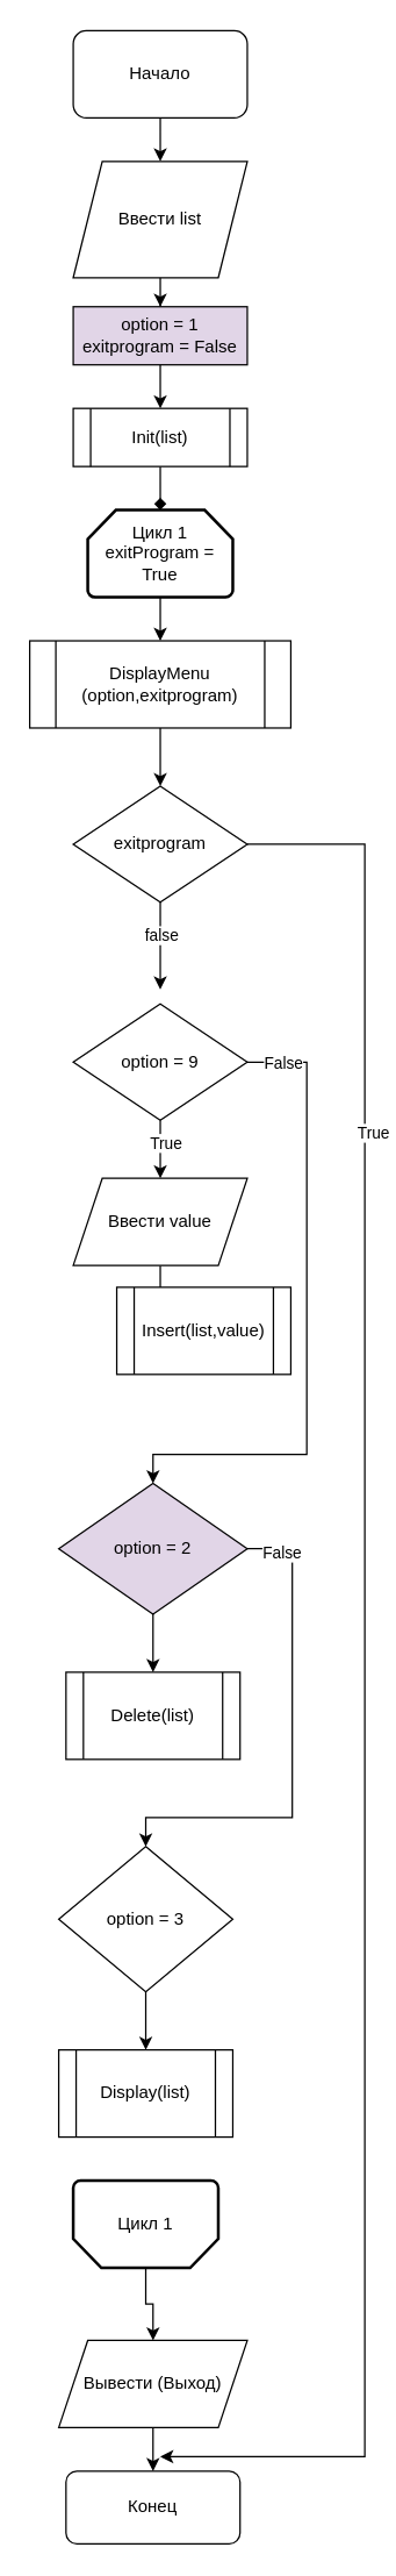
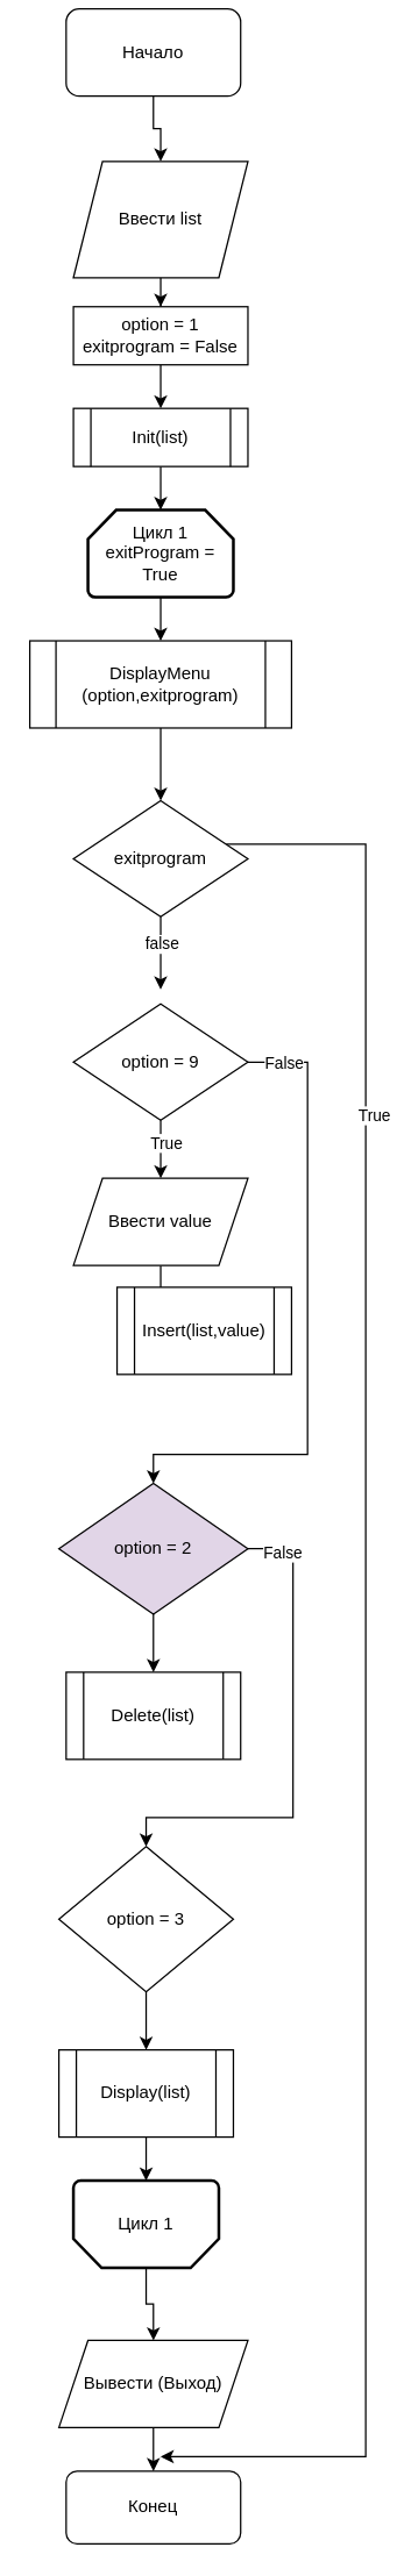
- <mxCell id="3" value="Начало" style="rounded=1;whiteSpace=wrap;html=1;" vertex="1" parent="1"><mxGeometry x="50" y="20" width="120" height="60" as="geometry" /></mxCell>
+ <mxCell id="3" value="Начало" style="rounded=1;whiteSpace=wrap;html=1;" vertex="1" parent="1"><mxGeometry x="45" y="5" width="120" height="60" as="geometry" /></mxCell>
- <mxCell id="7" value="option = 1&lt;div&gt;exitprogram = False&lt;/div&gt;" style="rounded=0;whiteSpace=wrap;html=1;fillColor=#e1d5e7;" vertex="1" parent="1"><mxGeometry x="50" y="210" width="120" height="40" as="geometry" /></mxCell>
+ <mxCell id="7" value="option = 1&lt;div&gt;exitprogram = False&lt;/div&gt;" style="rounded=0;whiteSpace=wrap;html=1;" vertex="1" parent="1"><mxGeometry x="50" y="210" width="120" height="40" as="geometry" /></mxCell>
- <mxCell id="8" style="edgeStyle=orthogonalEdgeStyle;rounded=0;orthogonalLoop=1;jettySize=auto;html=1;endArrow=diamond;" edge="1" parent="1" source="9" target="11"><mxGeometry relative="1" as="geometry"><mxPoint x="110" y="380" as="targetPoint" /></mxGeometry></mxCell>
+ <mxCell id="8" style="edgeStyle=orthogonalEdgeStyle;rounded=0;orthogonalLoop=1;jettySize=auto;html=1;" edge="1" parent="1" source="9" target="11"><mxGeometry relative="1" as="geometry"><mxPoint x="110" y="380" as="targetPoint" /></mxGeometry></mxCell>
- <mxCell id="18" value="exitprogram" style="rhombus;whiteSpace=wrap;html=1;" vertex="1" parent="1"><mxGeometry x="50" y="540" width="120" height="80" as="geometry" /></mxCell>
+ <mxCell id="18" value="exitprogram" style="rhombus;whiteSpace=wrap;html=1;" vertex="1" parent="1"><mxGeometry x="50" y="550" width="120" height="80" as="geometry" /></mxCell>
+ <mxCell id="32" style="edgeStyle=orthogonalEdgeStyle;rounded=0;orthogonalLoop=1;jettySize=auto;html=1;" edge="1" parent="1" source="33" target="37"><mxGeometry relative="1" as="geometry"><mxPoint x="100" y="1530" as="targetPoint" /></mxGeometry></mxCell>
